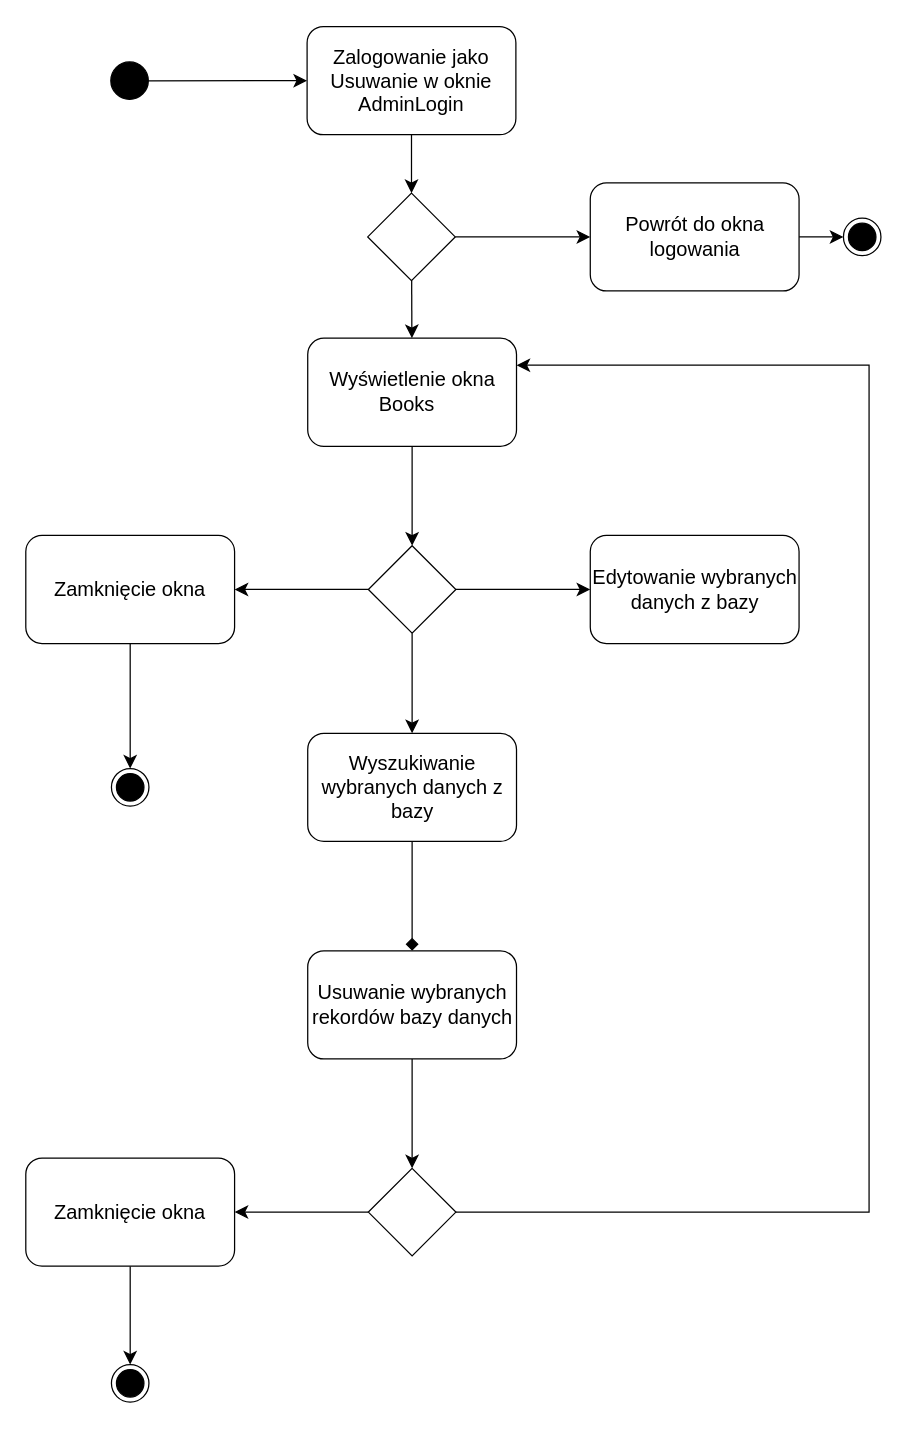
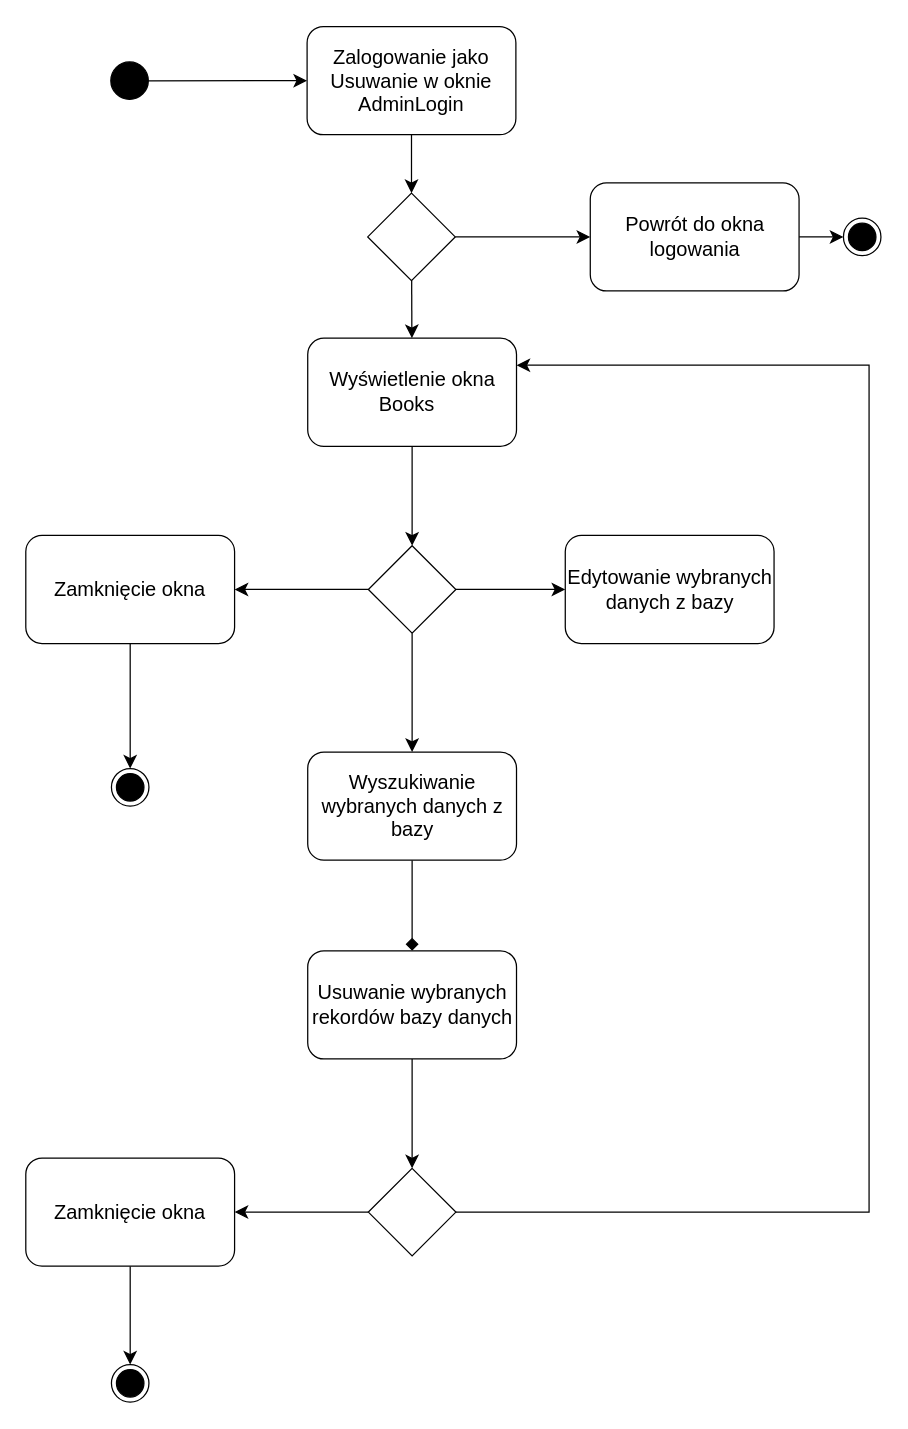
- <mxCell id="17" value="Edytowanie wybranych danych z bazy" style="rounded=1;whiteSpace=wrap;html=1;fontSize=16;" parent="1" vertex="1"><mxGeometry x="471.5" y="427.75" width="167" height="86.5" as="geometry" /></mxCell>
+ <mxCell id="17" value="Edytowanie wybranych danych z bazy" style="rounded=1;whiteSpace=wrap;html=1;fontSize=16;" parent="1" vertex="1"><mxGeometry x="451.5" y="427.75" width="167" height="86.5" as="geometry" /></mxCell>
- <mxCell id="16" value="Wyszukiwanie wybranych danych z bazy" style="rounded=1;whiteSpace=wrap;html=1;fontSize=16;" parent="1" vertex="1"><mxGeometry x="245.5" y="586" width="167" height="86.5" as="geometry" /></mxCell>
+ <mxCell id="16" value="Wyszukiwanie wybranych danych z bazy" style="rounded=1;whiteSpace=wrap;html=1;fontSize=16;" parent="1" vertex="1"><mxGeometry x="245.5" y="601" width="167" height="86.5" as="geometry" /></mxCell>
